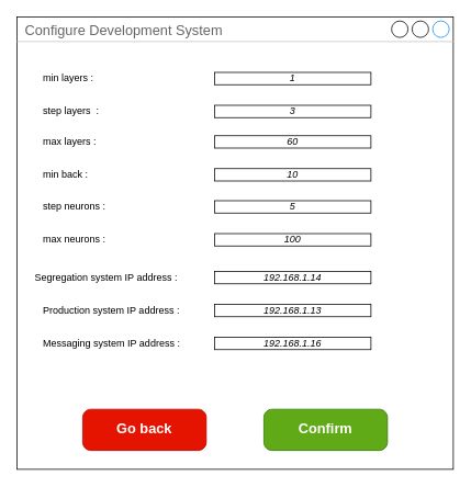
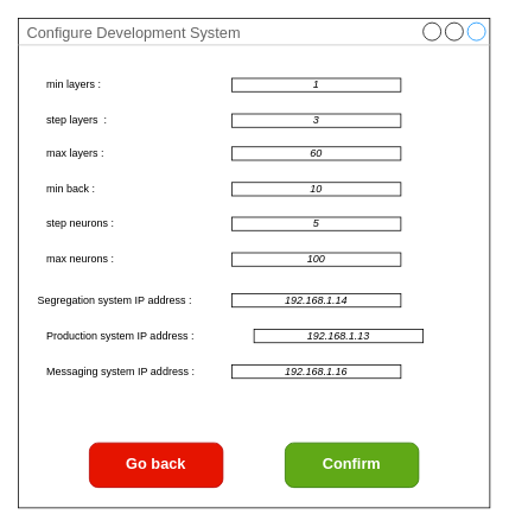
- <mxCell id="12" value="&lt;i style=&quot;border-color: var(--border-color);&quot;&gt;&lt;font style=&quot;border-color: var(--border-color);&quot;&gt;192.168.1.13&lt;/font&gt;&lt;/i&gt;" style="rounded=0;whiteSpace=wrap;html=1;fontColor=#000000;" vertex="1" parent="1"><mxGeometry x="260" y="369.5" width="190" height="15" as="geometry" /></mxCell>
+ <mxCell id="12" value="&lt;i style=&quot;border-color: var(--border-color);&quot;&gt;&lt;font style=&quot;border-color: var(--border-color);&quot;&gt;192.168.1.13&lt;/font&gt;&lt;/i&gt;" style="rounded=0;whiteSpace=wrap;html=1;fontColor=#000000;" vertex="1" parent="1"><mxGeometry x="285" y="369.5" width="190" height="15" as="geometry" /></mxCell>
